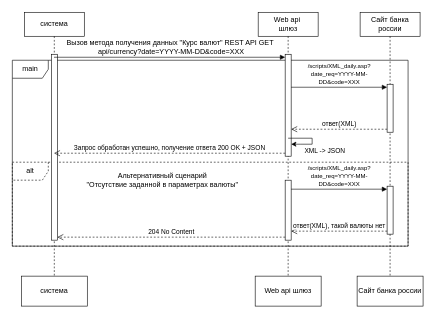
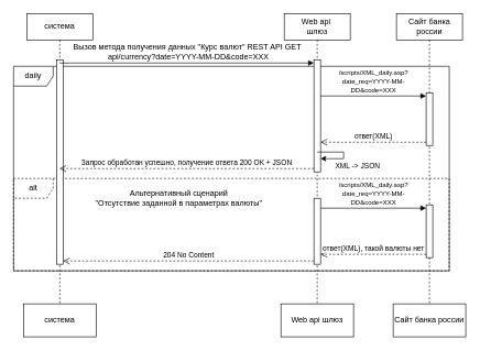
- <mxCell id="3" value="main" style="shape=umlFrame;whiteSpace=wrap;html=1;pointerEvents=0;" vertex="1" parent="1"><mxGeometry x="20" y="100" width="660" height="310" as="geometry" /></mxCell>
+ <mxCell id="3" value="daily" style="shape=umlFrame;whiteSpace=wrap;html=1;pointerEvents=0;" vertex="1" parent="1"><mxGeometry x="20" y="100" width="660" height="310" as="geometry" /></mxCell>
